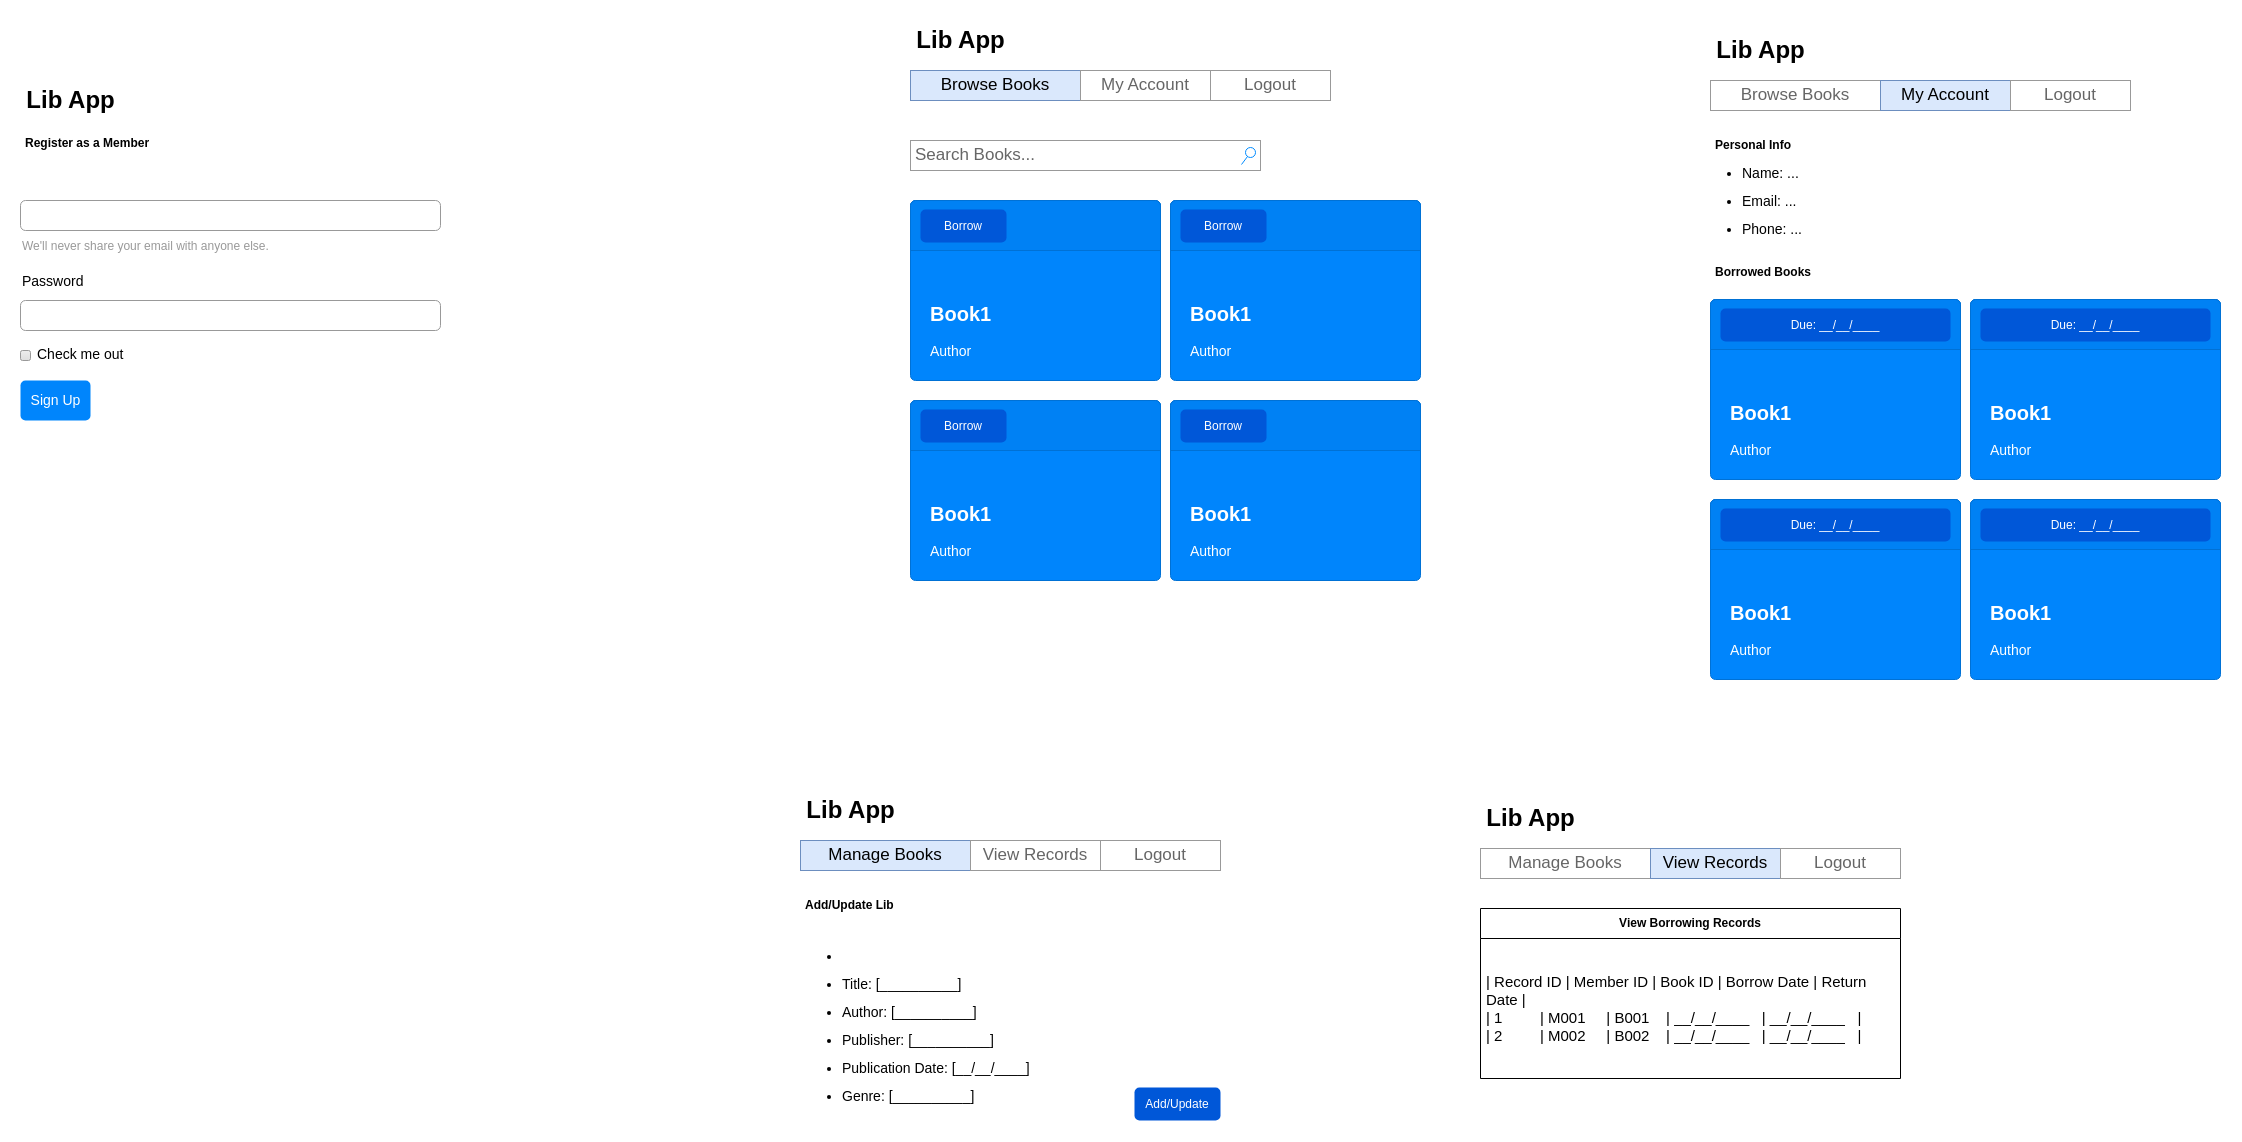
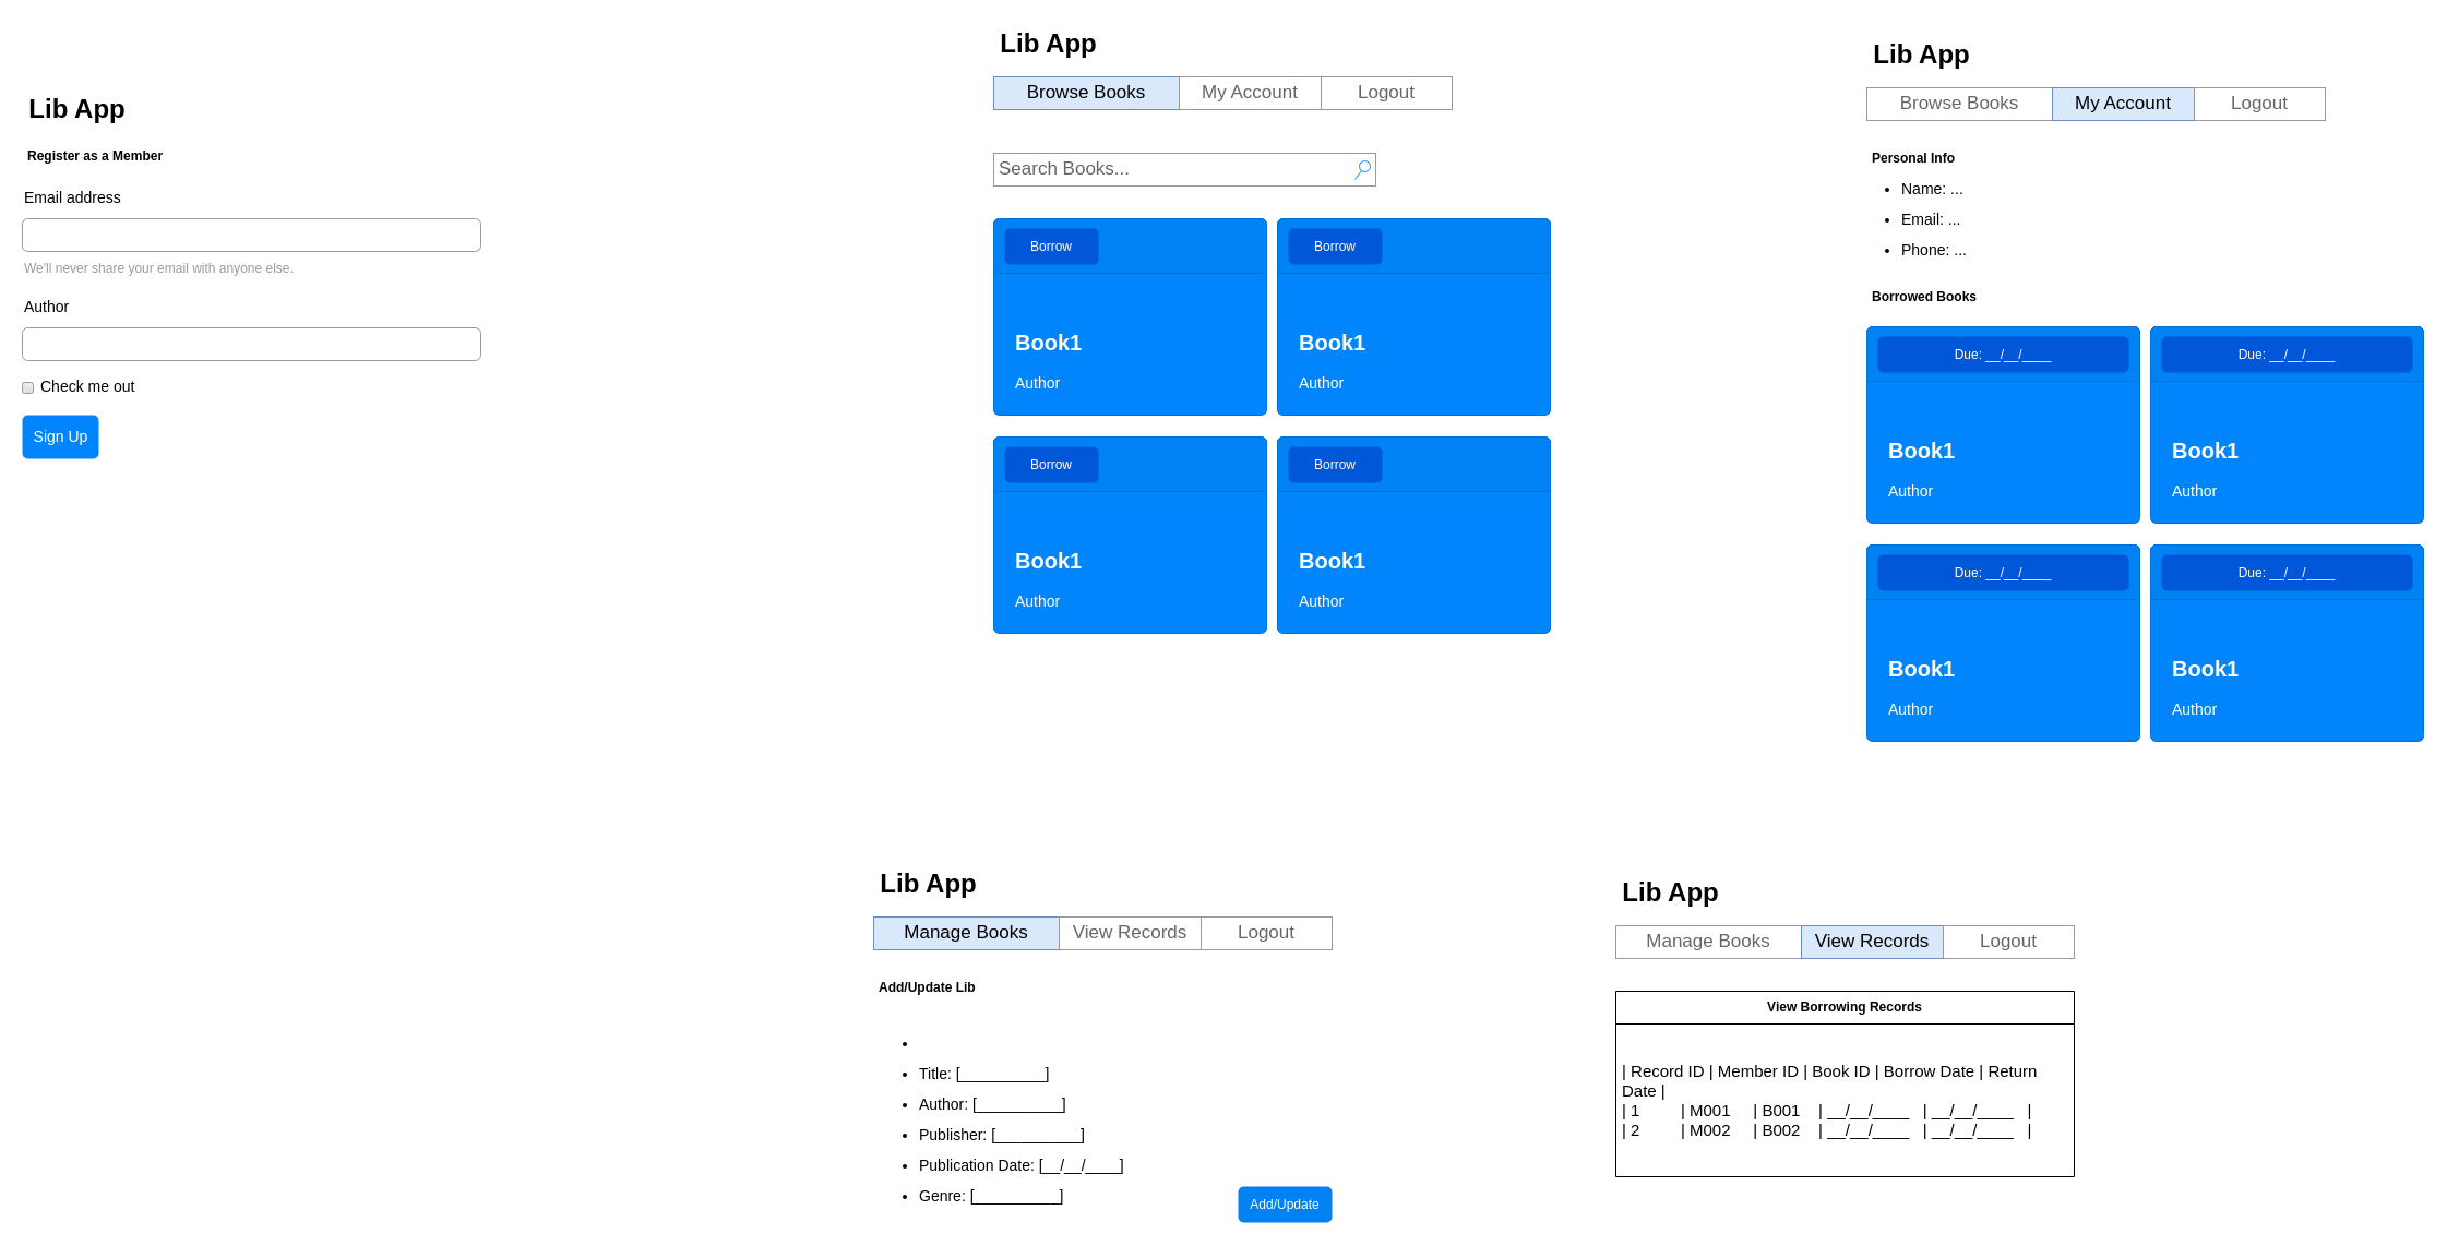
+ <mxCell id="20" value="Email address" style="fillColor=none;strokeColor=none;align=left;fontSize=14;" vertex="1" parent="1"><mxGeometry x="20" y="160" width="260" height="40" as="geometry" /></mxCell>
- <mxCell id="23" value="Password" style="fillColor=none;strokeColor=none;align=left;fontSize=14;" vertex="1" parent="1"><mxGeometry x="20" y="260" width="260" height="40" as="geometry" /></mxCell>
+ <mxCell id="23" value="Author" style="fillColor=none;strokeColor=none;align=left;fontSize=14;" vertex="1" parent="1"><mxGeometry x="20" y="260" width="260" height="40" as="geometry" /></mxCell>
- <mxCell id="54" value="Add/Update" style="rounded=1;fillColor=#0057D8;strokeColor=none;html=1;whiteSpace=wrap;fontColor=#ffffff;align=center;verticalAlign=middle;fontStyle=0;fontSize=12;sketch=0;" vertex="1" parent="1"><mxGeometry x="1134" y="1087" width="86" height="33" as="geometry" /></mxCell>
+ <mxCell id="54" value="Add/Update" style="rounded=1;fillColor=#0081f4;strokeColor=none;html=1;whiteSpace=wrap;fontColor=#ffffff;align=center;verticalAlign=middle;fontStyle=0;fontSize=12;sketch=0;" vertex="1" parent="1"><mxGeometry x="1134" y="1087" width="86" height="33" as="geometry" /></mxCell>
